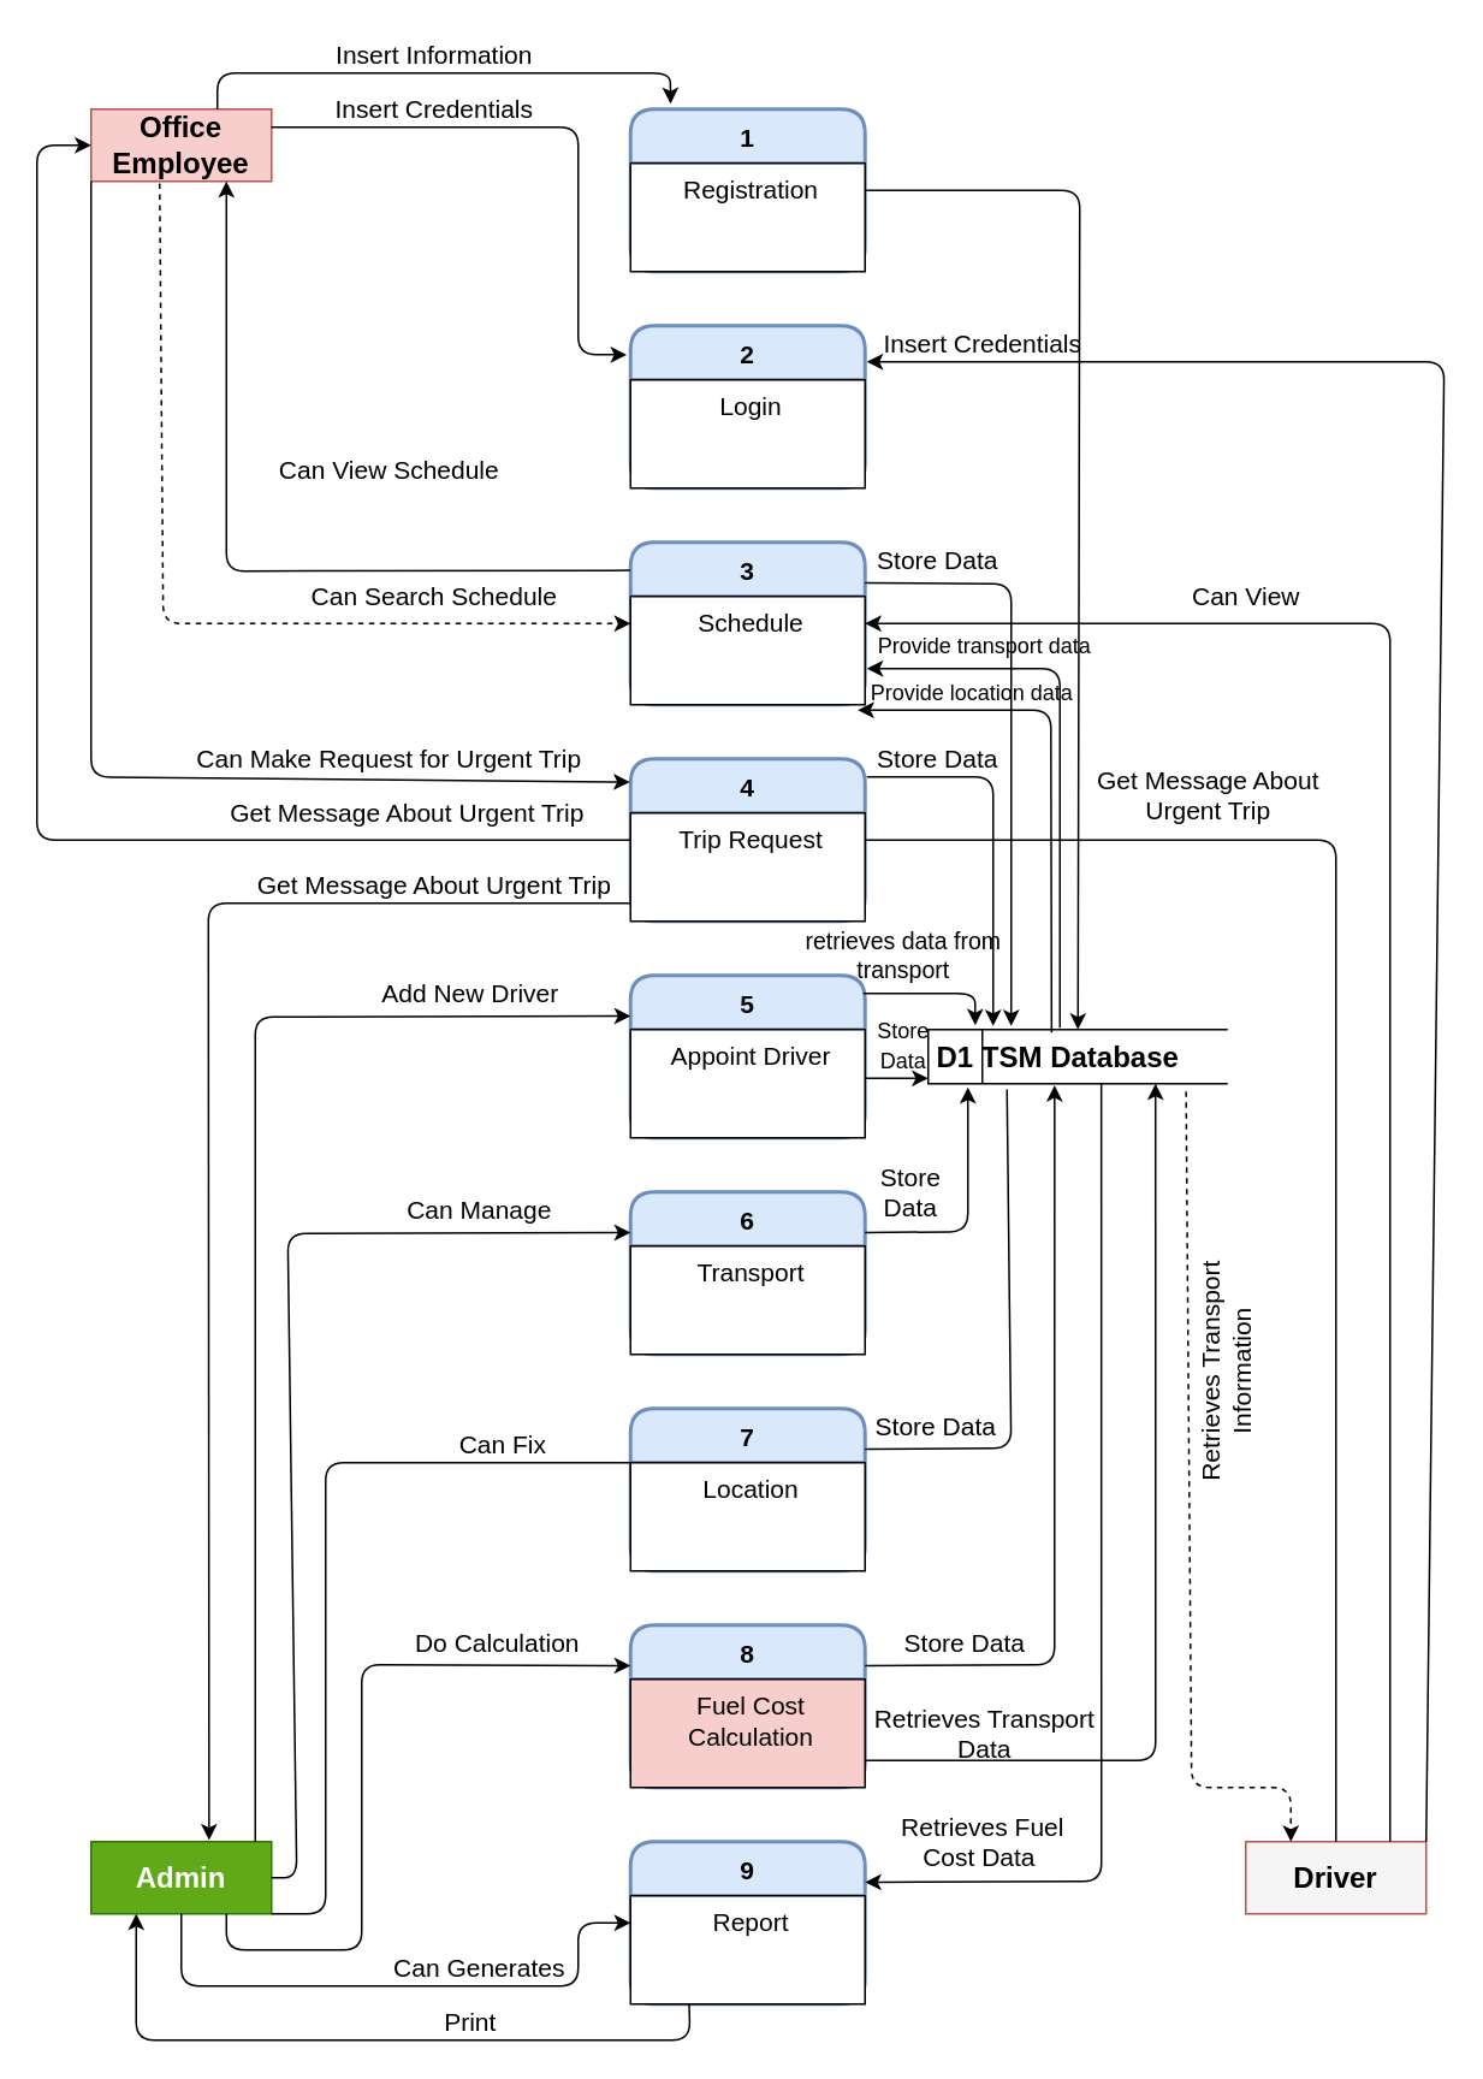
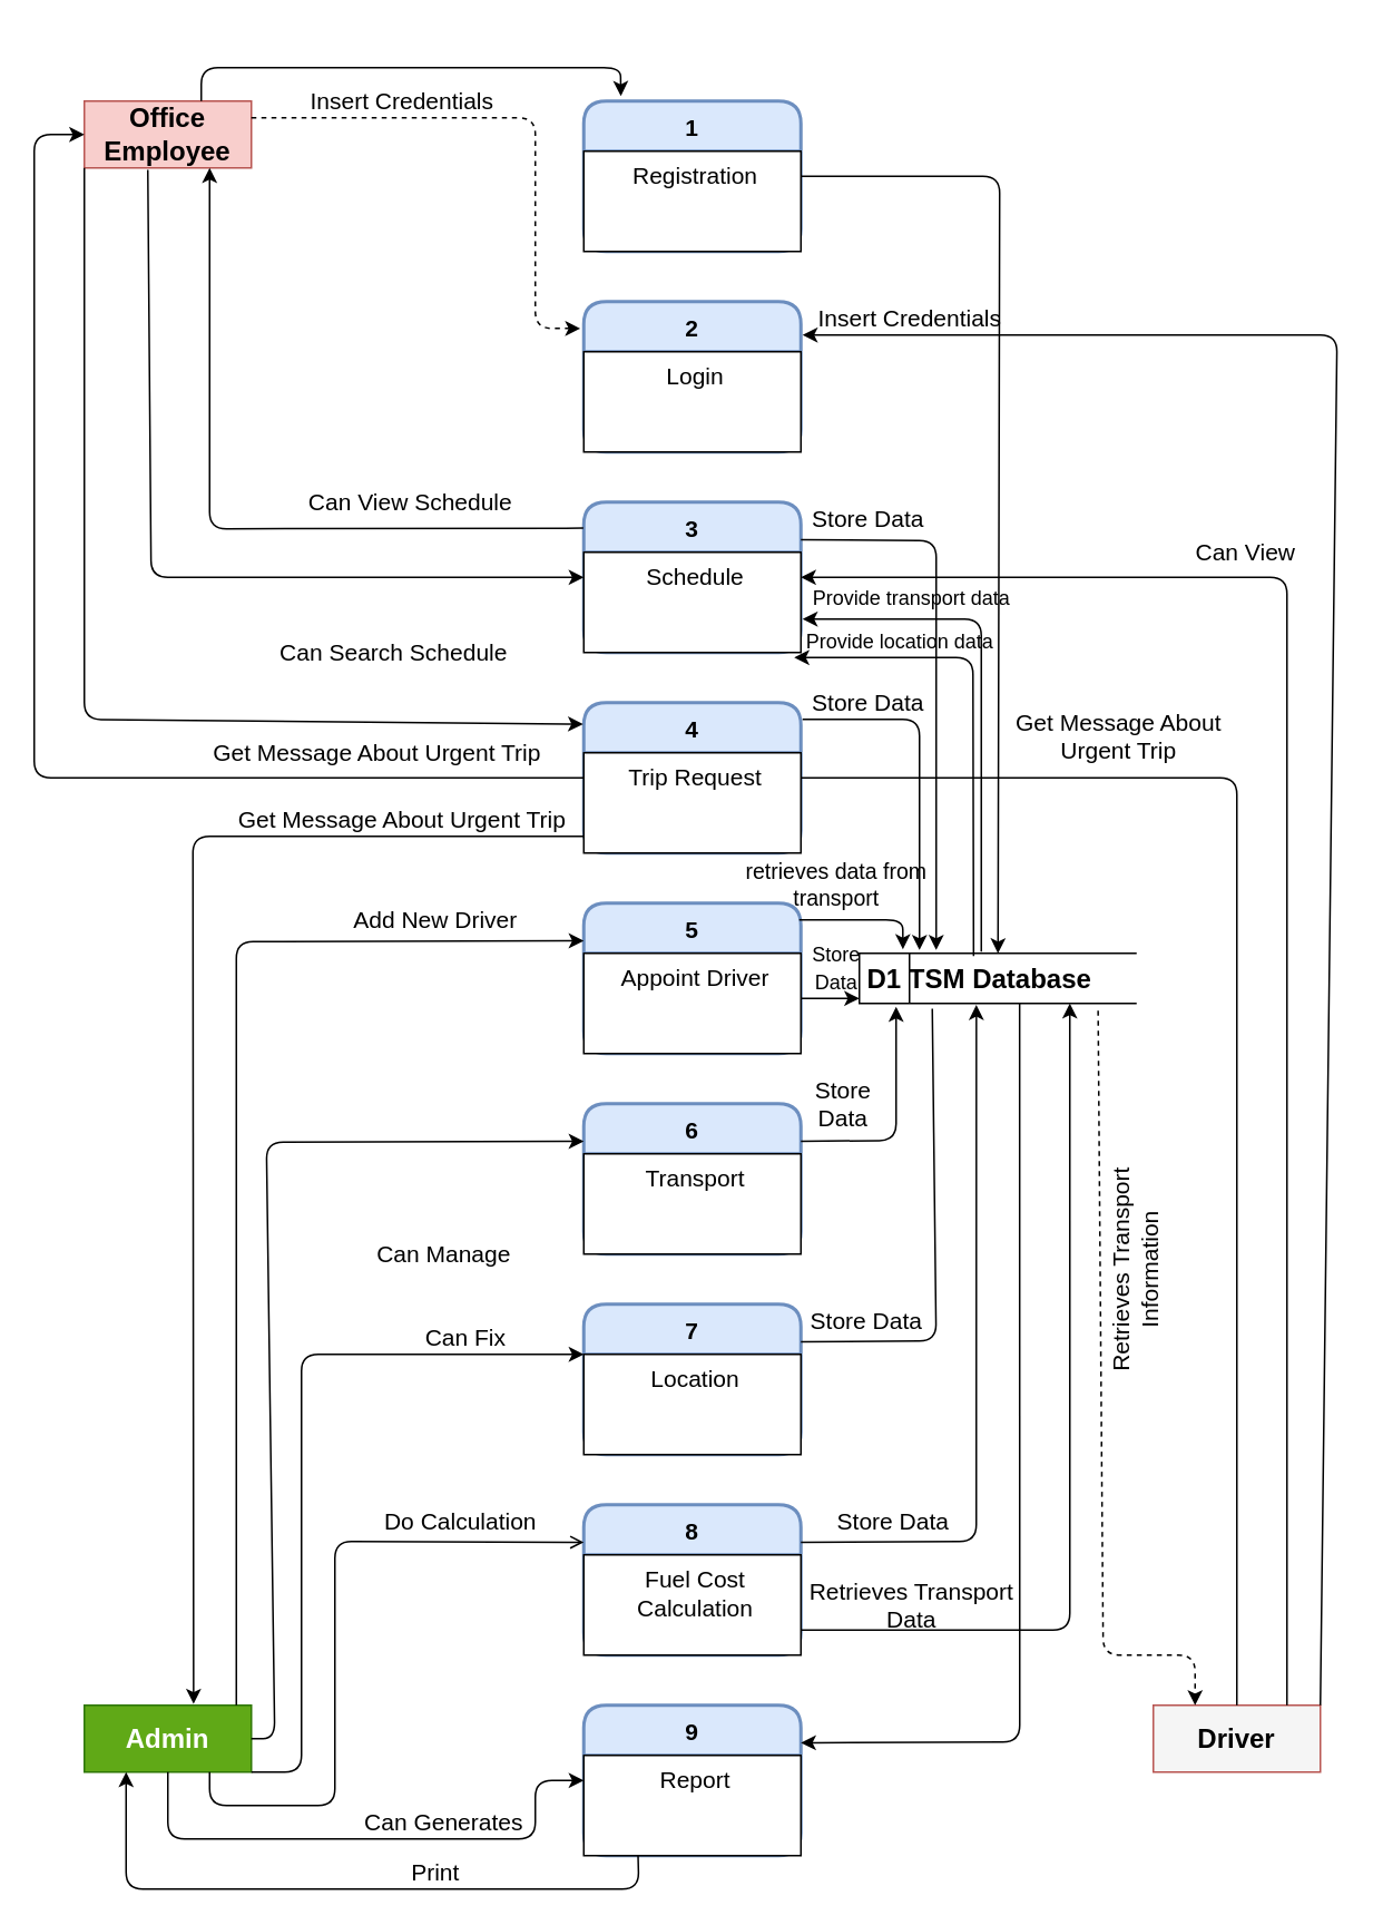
- <mxCell id="24" value="Insert Information" style="text;html=1;align=center;verticalAlign=middle;resizable=0;points=[];autosize=1;strokeColor=none;fillColor=none;fontSize=14;" parent="1" vertex="1"><mxGeometry x="180" width="120" height="20" as="geometry" y="20" /></mxCell>
- <mxCell id="25" value="" style="endArrow=classic;html=1;fontSize=14;sourcePerimeterSpacing=8;targetPerimeterSpacing=8;exitX=1;exitY=0.25;exitDx=0;exitDy=0;entryX=-0.016;entryY=0.179;entryDx=0;entryDy=0;entryPerimeter=0;" parent="1" source="20" target="4" edge="1"><mxGeometry width="50" height="50" relative="1" as="geometry"><mxPoint x="280" y="90" as="sourcePoint" /><mxPoint x="330" y="40" as="targetPoint" /><Array as="points"><mxPoint x="320" y="70" /><mxPoint x="320" y="196" /></Array></mxGeometry></mxCell>
+ <mxCell id="25" value="" style="endArrow=classic;html=1;fontSize=14;sourcePerimeterSpacing=8;targetPerimeterSpacing=8;exitX=1;exitY=0.25;exitDx=0;exitDy=0;entryX=-0.016;entryY=0.179;entryDx=0;entryDy=0;entryPerimeter=0;dashed=1;" parent="1" source="20" target="4" edge="1"><mxGeometry width="50" height="50" relative="1" as="geometry"><mxPoint x="280" y="90" as="sourcePoint" /><mxPoint x="330" y="40" as="targetPoint" /><Array as="points"><mxPoint x="320" y="70" /><mxPoint x="320" y="196" /></Array></mxGeometry></mxCell>
- <mxCell id="34" value="Can View Schedule" style="text;html=1;align=center;verticalAlign=middle;resizable=0;points=[];autosize=1;strokeColor=none;fillColor=none;fontSize=14;" parent="1" vertex="1"><mxGeometry x="145" y="250" width="140" height="20" as="geometry" /></mxCell>
+ <mxCell id="34" value="Can View Schedule" style="text;html=1;align=center;verticalAlign=middle;resizable=0;points=[];autosize=1;strokeColor=none;fillColor=none;fontSize=14;" parent="1" vertex="1"><mxGeometry x="175" y="290" width="140" height="20" as="geometry" /></mxCell>
- <mxCell id="36" value="Can Search Schedule" style="text;html=1;align=center;verticalAlign=middle;resizable=0;points=[];autosize=1;strokeColor=none;fillColor=none;fontSize=14;" parent="1" vertex="1"><mxGeometry x="165" y="320" width="150" height="20" as="geometry" /></mxCell>
+ <mxCell id="36" value="Can Search Schedule" style="text;html=1;align=center;verticalAlign=middle;resizable=0;points=[];autosize=1;strokeColor=none;fillColor=none;fontSize=14;" parent="1" vertex="1"><mxGeometry x="160" y="380" width="150" height="20" as="geometry" /></mxCell>
- <mxCell id="66" value="Can View" style="text;html=1;align=center;verticalAlign=middle;resizable=0;points=[];autosize=1;strokeColor=none;fillColor=none;fontSize=14;" parent="1" vertex="1"><mxGeometry x="650" y="320" width="80" height="20" as="geometry" /></mxCell>
+ <mxCell id="66" value="Can View" style="text;html=1;align=center;verticalAlign=middle;resizable=0;points=[];autosize=1;strokeColor=none;fillColor=none;fontSize=14;" parent="1" vertex="1"><mxGeometry x="705" y="320" width="80" height="20" as="geometry" /></mxCell>
- <mxCell id="35" value="" style="endArrow=classic;html=1;fontSize=14;sourcePerimeterSpacing=8;targetPerimeterSpacing=8;exitX=0.38;exitY=1.03;exitDx=0;exitDy=0;exitPerimeter=0;entryX=0;entryY=0.25;entryDx=0;entryDy=0;dashed=1;" parent="1" source="20" target="7" edge="1"><mxGeometry width="50" height="50" relative="1" as="geometry"><mxPoint x="300" y="200" as="sourcePoint" /><mxPoint x="350" y="150" as="targetPoint" /><Array as="points"><mxPoint x="90" y="345" /></Array></mxGeometry></mxCell>
+ <mxCell id="35" value="" style="endArrow=classic;html=1;fontSize=14;sourcePerimeterSpacing=8;targetPerimeterSpacing=8;exitX=0.38;exitY=1.03;exitDx=0;exitDy=0;exitPerimeter=0;entryX=0;entryY=0.25;entryDx=0;entryDy=0;" parent="1" source="20" target="7" edge="1"><mxGeometry width="50" height="50" relative="1" as="geometry"><mxPoint x="300" y="200" as="sourcePoint" /><mxPoint x="350" y="150" as="targetPoint" /><Array as="points"><mxPoint x="90" y="345" /></Array></mxGeometry></mxCell>
- <mxCell id="38" value="Can Make Request for Urgent Trip" style="text;html=1;align=center;verticalAlign=middle;resizable=0;points=[];autosize=1;strokeColor=none;fillColor=none;fontSize=14;" parent="1" vertex="1"><mxGeometry x="100" y="410" width="230" height="20" as="geometry" /></mxCell>
- <mxCell id="50" value="Can Manage" style="text;html=1;align=center;verticalAlign=middle;resizable=0;points=[];autosize=1;strokeColor=none;fillColor=none;fontSize=14;" parent="1" vertex="1"><mxGeometry x="215" y="660" width="100" height="20" as="geometry" /></mxCell>
+ <mxCell id="50" value="Can Manage" style="text;html=1;align=center;verticalAlign=middle;resizable=0;points=[];autosize=1;strokeColor=none;fillColor=none;fontSize=14;" parent="1" vertex="1"><mxGeometry x="215" y="740" width="100" height="20" as="geometry" /></mxCell>
- <mxCell id="53" value="" style="endArrow=none;html=1;fontSize=14;sourcePerimeterSpacing=8;targetPerimeterSpacing=8;exitX=1;exitY=1;exitDx=0;exitDy=0;entryX=0;entryY=0;entryDx=0;entryDy=0;" parent="1" source="21" target="15" edge="1"><mxGeometry width="50" height="50" relative="1" as="geometry"><mxPoint x="240" y="820" as="sourcePoint" /><mxPoint x="290" y="770" as="targetPoint" /><Array as="points"><mxPoint x="180" y="1060" /><mxPoint x="180" y="810" /></Array></mxGeometry></mxCell>
+ <mxCell id="53" value="" style="endArrow=classic;html=1;fontSize=14;sourcePerimeterSpacing=8;targetPerimeterSpacing=8;exitX=1;exitY=1;exitDx=0;exitDy=0;entryX=0;entryY=0;entryDx=0;entryDy=0;" parent="1" source="21" target="15" edge="1"><mxGeometry width="50" height="50" relative="1" as="geometry"><mxPoint x="240" y="820" as="sourcePoint" /><mxPoint x="290" y="770" as="targetPoint" /><Array as="points"><mxPoint x="180" y="1060" /><mxPoint x="180" y="810" /></Array></mxGeometry></mxCell>
- <mxCell id="56" value="" style="endArrow=classic;html=1;fontSize=14;sourcePerimeterSpacing=8;targetPerimeterSpacing=8;entryX=0;entryY=0.25;entryDx=0;entryDy=0;exitX=0.75;exitY=1;exitDx=0;exitDy=0;" parent="1" source="21" target="16" edge="1"><mxGeometry width="50" height="50" relative="1" as="geometry"><mxPoint x="240" y="820" as="sourcePoint" /><mxPoint x="290" y="770" as="targetPoint" /><Array as="points"><mxPoint x="125" y="1080" /><mxPoint x="200" y="1080" /><mxPoint x="200" y="922" /></Array></mxGeometry></mxCell>
+ <mxCell id="56" value="" style="endArrow=open;html=1;fontSize=14;sourcePerimeterSpacing=8;targetPerimeterSpacing=8;entryX=0;entryY=0.25;entryDx=0;entryDy=0;exitX=0.75;exitY=1;exitDx=0;exitDy=0;" parent="1" source="21" target="16" edge="1"><mxGeometry width="50" height="50" relative="1" as="geometry"><mxPoint x="240" y="820" as="sourcePoint" /><mxPoint x="290" y="770" as="targetPoint" /><Array as="points"><mxPoint x="125" y="1080" /><mxPoint x="200" y="1080" /><mxPoint x="200" y="922" /></Array></mxGeometry></mxCell>
- <mxCell id="17" value="Fuel Cost &#10;Calculation" style="align=center;spacingLeft=4;fontSize=14;verticalAlign=top;resizable=0;rotatable=0;part=1;fillColor=#f8cecc;" parent="16" vertex="1"><mxGeometry y="30" width="130" height="60" as="geometry" /></mxCell>
+ <mxCell id="17" value="Fuel Cost &#10;Calculation" style="align=center;spacingLeft=4;fontSize=14;verticalAlign=top;resizable=0;rotatable=0;part=1;" parent="16" vertex="1"><mxGeometry y="30" width="130" height="60" as="geometry" /></mxCell>
- <mxCell id="73" value="Retrieves Fuel &lt;br&gt;Cost Data&amp;nbsp;" style="text;html=1;align=center;verticalAlign=middle;resizable=0;points=[];autosize=1;strokeColor=none;fillColor=none;fontSize=14;" parent="1" vertex="1"><mxGeometry x="489" y="1000" width="110" height="40" as="geometry" /></mxCell>
